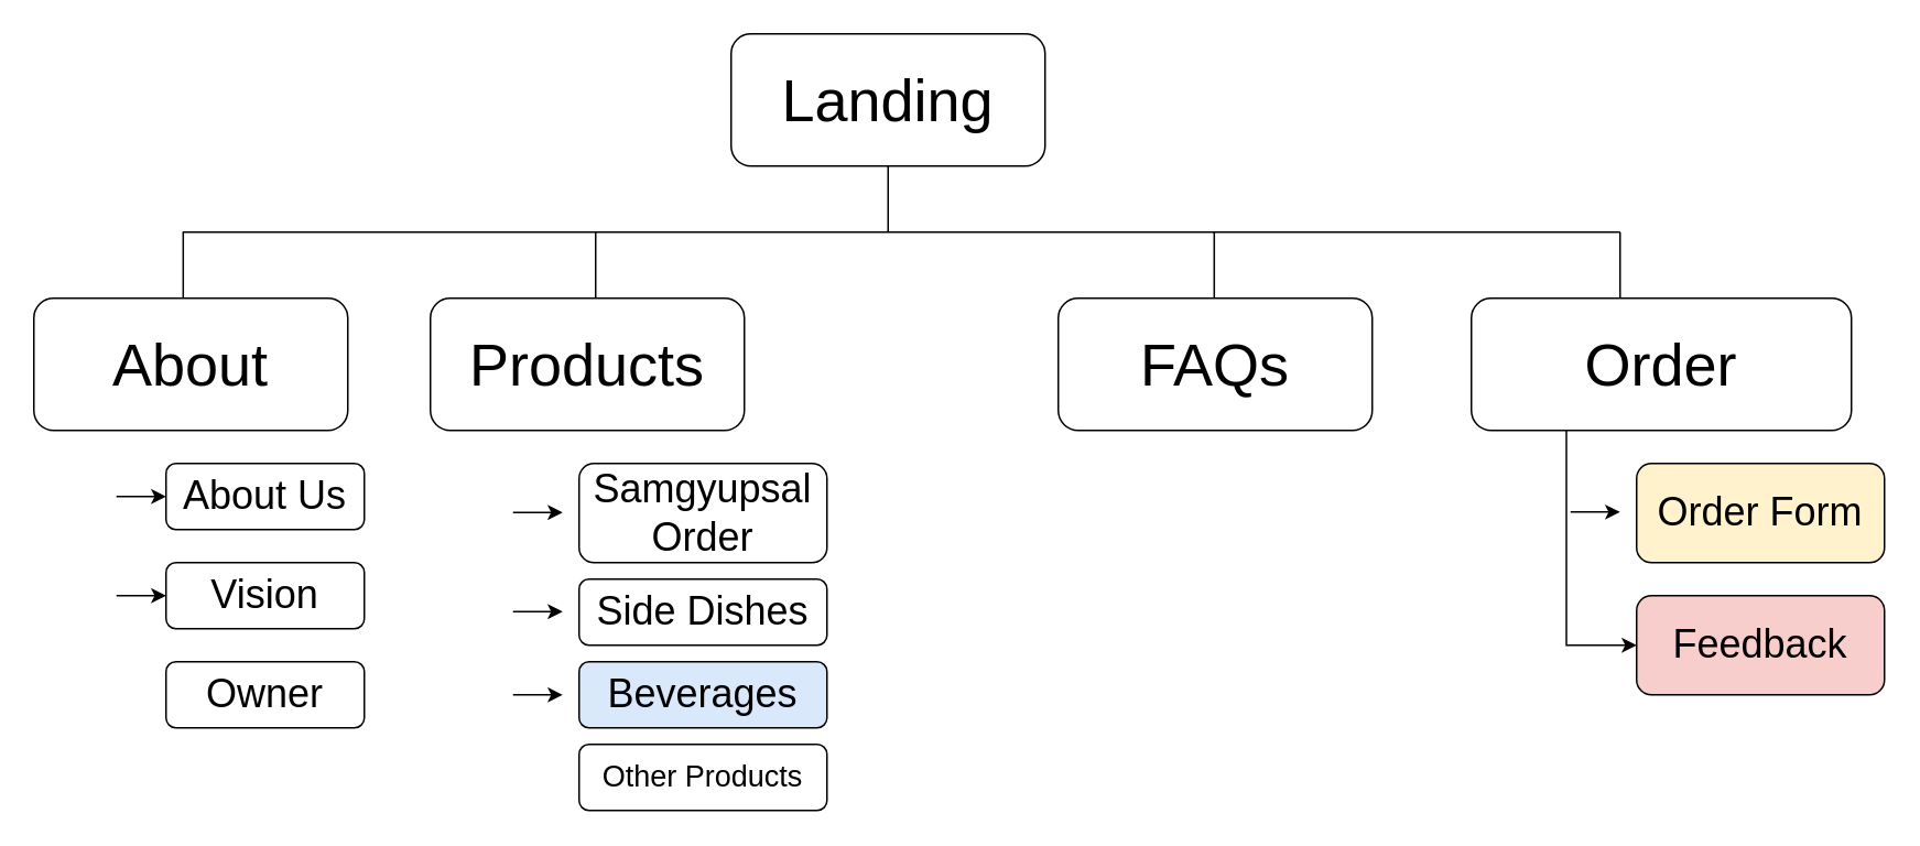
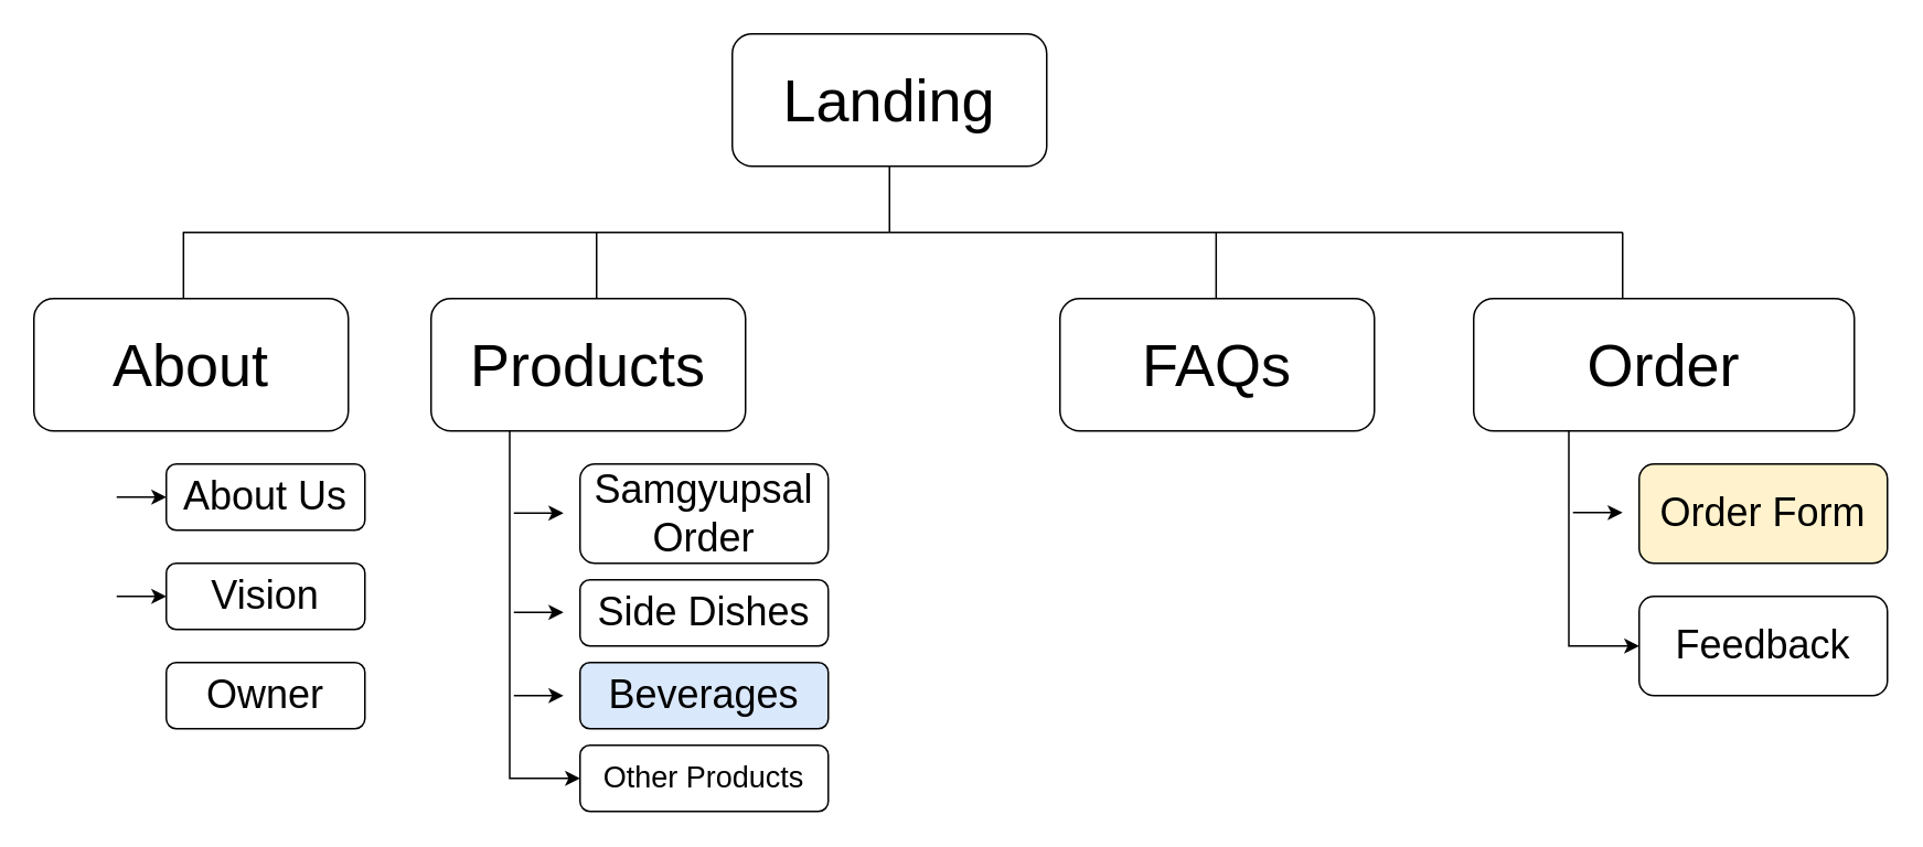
+ <mxCell id="4" style="edgeStyle=orthogonalEdgeStyle;rounded=0;orthogonalLoop=1;jettySize=auto;html=1;exitX=0.25;exitY=1;exitDx=0;exitDy=0;entryX=0;entryY=0.5;entryDx=0;entryDy=0;fontSize=18;" edge="1" parent="1" source="5" target="21"><mxGeometry relative="1" as="geometry" /></mxCell>
- <mxCell id="23" value="&lt;span style=&quot;font-size: 24px&quot;&gt;Feedback&lt;/span&gt;" style="rounded=1;whiteSpace=wrap;html=1;fillColor=#f8cecc;" vertex="1" parent="1"><mxGeometry x="990" y="360" width="150" height="60" as="geometry" /></mxCell>
+ <mxCell id="23" value="&lt;span style=&quot;font-size: 24px&quot;&gt;Feedback&lt;/span&gt;" style="rounded=1;whiteSpace=wrap;html=1;" vertex="1" parent="1"><mxGeometry x="990" y="360" width="150" height="60" as="geometry" /></mxCell>
